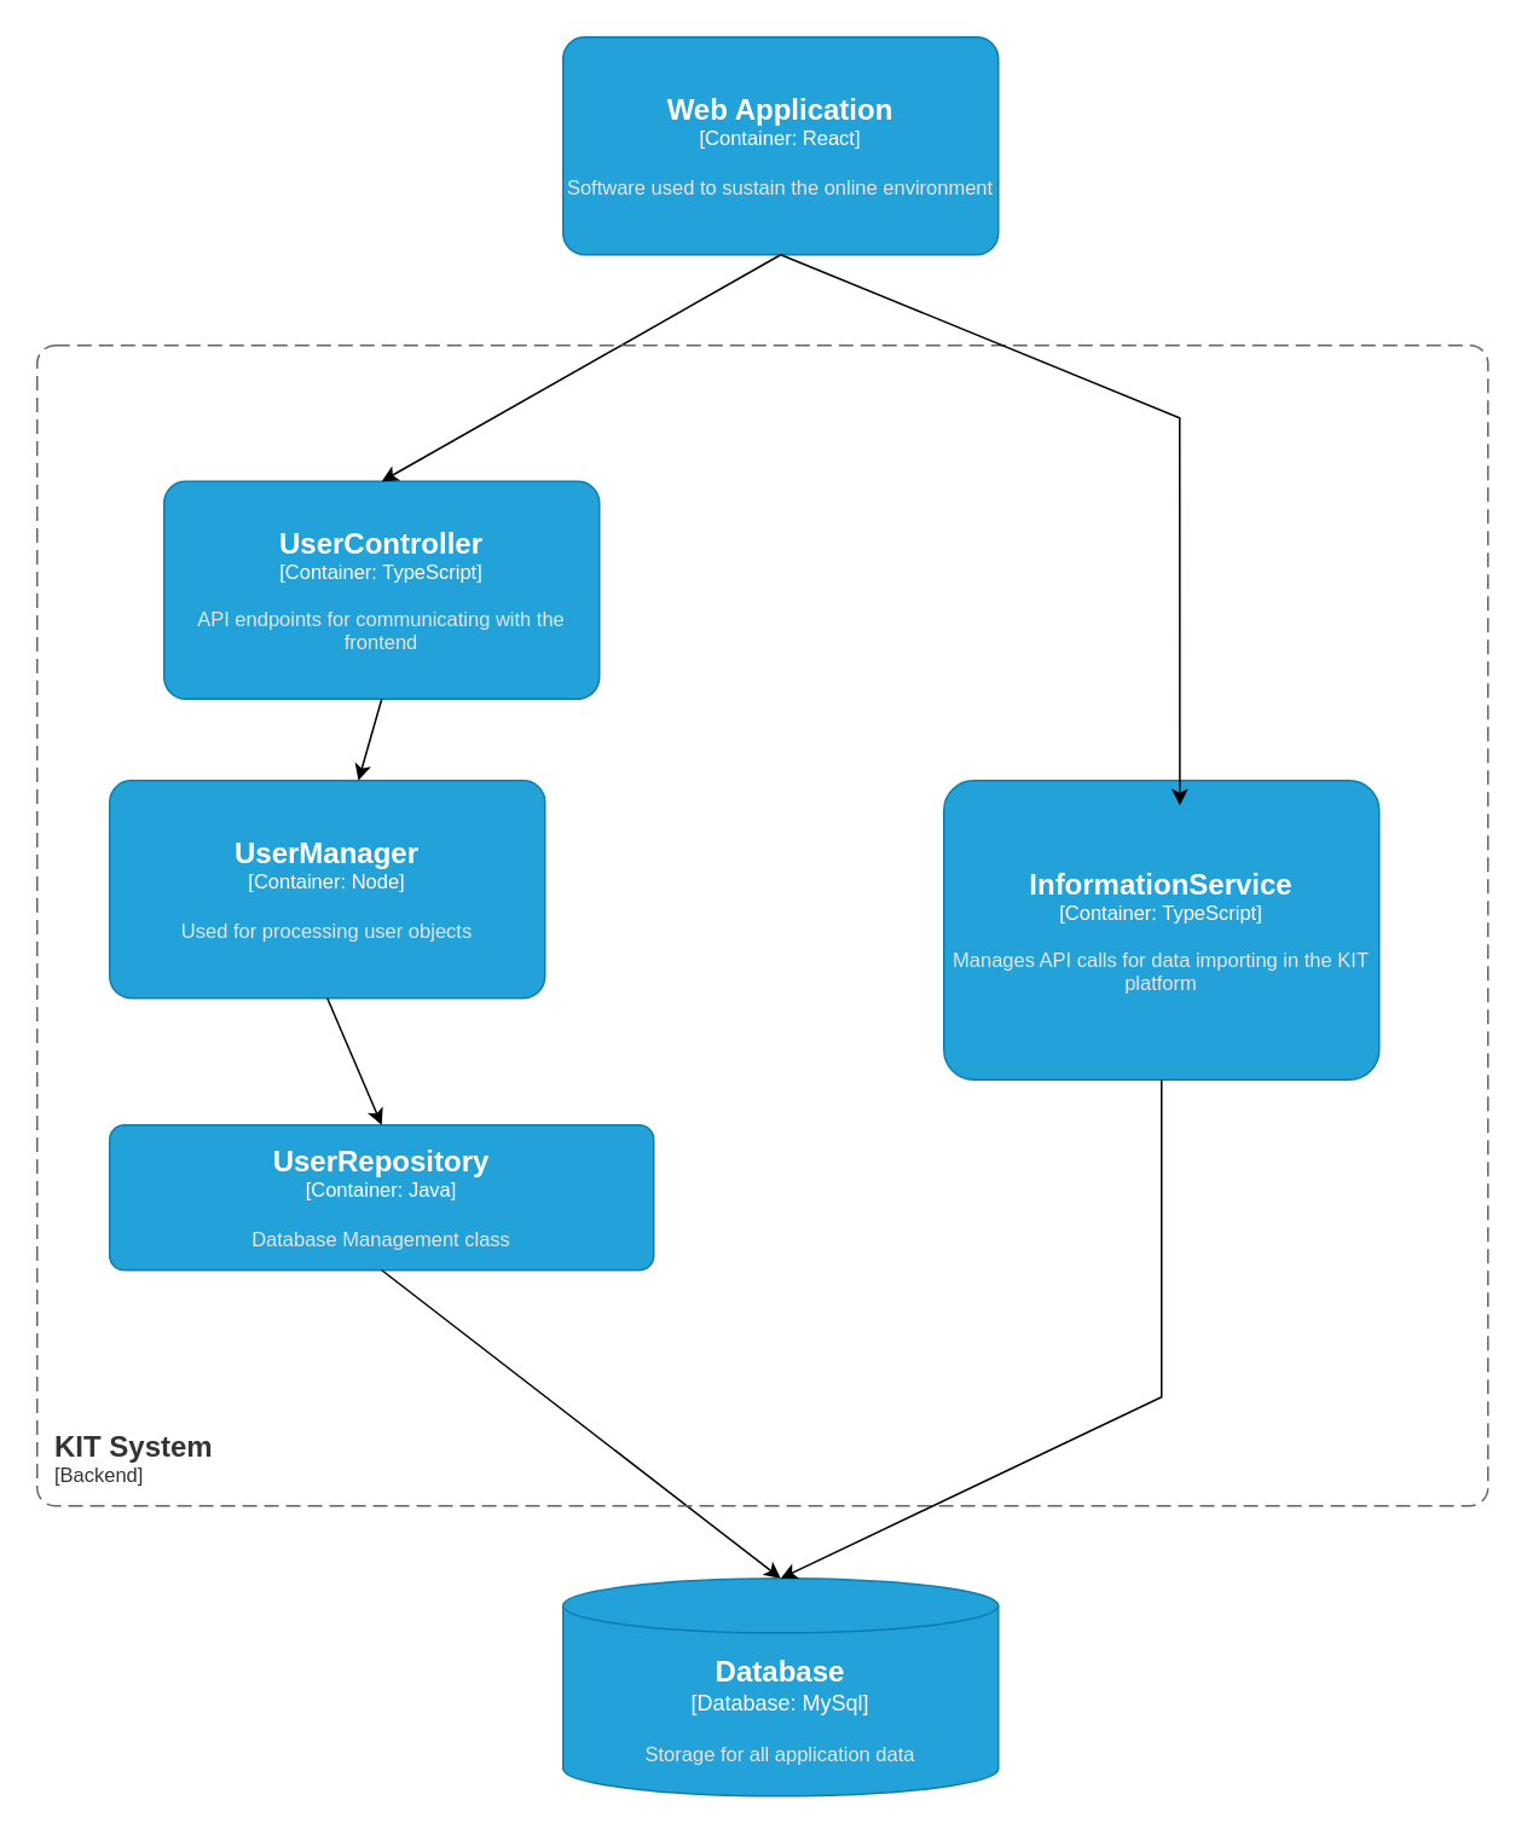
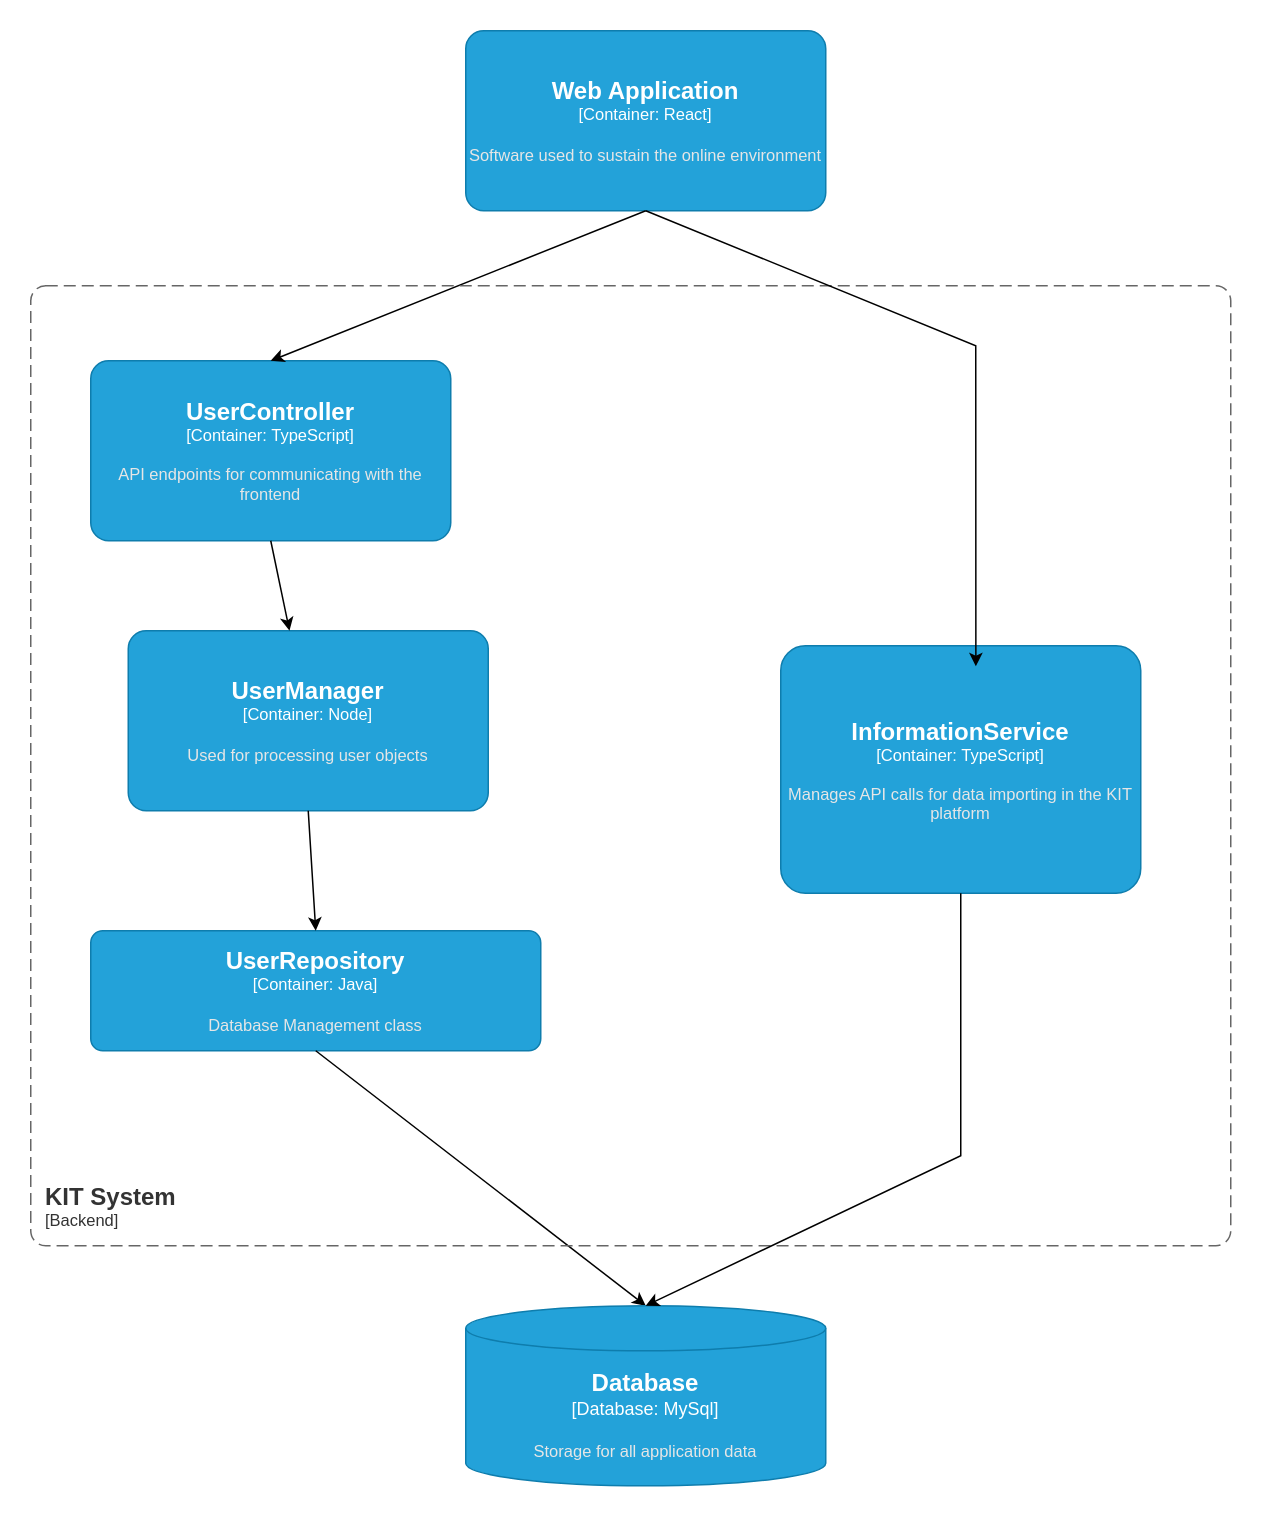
- <mxCell id="3" value="&lt;font style=&quot;font-size: 16px&quot;&gt;&lt;b&gt;UserController&lt;/b&gt;&lt;/font&gt;&lt;div&gt;[Container: TypeScript]&lt;/div&gt;&lt;br&gt;&lt;div&gt;&lt;font style=&quot;font-size: 11px&quot;&gt;&lt;font color=&quot;#E6E6E6&quot;&gt;API endpoints for communicating with the frontend&lt;/font&gt;&lt;/div&gt;" style="rounded=1;whiteSpace=wrap;html=1;fontSize=11;labelBackgroundColor=none;fillColor=#23A2D9;fontColor=#ffffff;align=center;arcSize=10;strokeColor=#0E7DAD;metaEdit=1;resizable=0;points=[[0.25,0,0],[0.5,0,0],[0.75,0,0],[1,0.25,0],[1,0.5,0],[1,0.75,0],[0.75,1,0],[0.5,1,0],[0.25,1,0],[0,0.75,0],[0,0.5,0],[0,0.25,0]];" vertex="1" parent="1"><mxGeometry x="90" y="265" width="240" height="120" as="geometry" /></mxCell>
+ <mxCell id="3" value="&lt;font style=&quot;font-size: 16px&quot;&gt;&lt;b&gt;UserController&lt;/b&gt;&lt;/font&gt;&lt;div&gt;[Container: TypeScript]&lt;/div&gt;&lt;br&gt;&lt;div&gt;&lt;font style=&quot;font-size: 11px&quot;&gt;&lt;font color=&quot;#E6E6E6&quot;&gt;API endpoints for communicating with the frontend&lt;/font&gt;&lt;/div&gt;" style="rounded=1;whiteSpace=wrap;html=1;fontSize=11;labelBackgroundColor=none;fillColor=#23A2D9;fontColor=#ffffff;align=center;arcSize=10;strokeColor=#0E7DAD;metaEdit=1;resizable=0;points=[[0.25,0,0],[0.5,0,0],[0.75,0,0],[1,0.25,0],[1,0.5,0],[1,0.75,0],[0.75,1,0],[0.5,1,0],[0.25,1,0],[0,0.75,0],[0,0.5,0],[0,0.25,0]];" vertex="1" parent="1"><mxGeometry x="60" y="240" width="240" height="120" as="geometry" /></mxCell>
- <mxCell id="4" value="&lt;font style=&quot;font-size: 16px&quot;&gt;&lt;b&gt;UserManager&lt;/b&gt;&lt;/font&gt;&lt;div&gt;[Container: Node]&lt;/div&gt;&lt;br&gt;&lt;div&gt;&lt;font style=&quot;font-size: 11px&quot;&gt;&lt;font color=&quot;#E6E6E6&quot;&gt;Used for processing user objects&lt;/font&gt;&lt;/div&gt;" style="rounded=1;whiteSpace=wrap;html=1;fontSize=11;labelBackgroundColor=none;fillColor=#23A2D9;fontColor=#ffffff;align=center;arcSize=10;strokeColor=#0E7DAD;metaEdit=1;resizable=0;points=[[0.25,0,0],[0.5,0,0],[0.75,0,0],[1,0.25,0],[1,0.5,0],[1,0.75,0],[0.75,1,0],[0.5,1,0],[0.25,1,0],[0,0.75,0],[0,0.5,0],[0,0.25,0]];" vertex="1" parent="1"><mxGeometry x="60" y="430" width="240" height="120" as="geometry" /></mxCell>
+ <mxCell id="4" value="&lt;font style=&quot;font-size: 16px&quot;&gt;&lt;b&gt;UserManager&lt;/b&gt;&lt;/font&gt;&lt;div&gt;[Container: Node]&lt;/div&gt;&lt;br&gt;&lt;div&gt;&lt;font style=&quot;font-size: 11px&quot;&gt;&lt;font color=&quot;#E6E6E6&quot;&gt;Used for processing user objects&lt;/font&gt;&lt;/div&gt;" style="rounded=1;whiteSpace=wrap;html=1;fontSize=11;labelBackgroundColor=none;fillColor=#23A2D9;fontColor=#ffffff;align=center;arcSize=10;strokeColor=#0E7DAD;metaEdit=1;resizable=0;points=[[0.25,0,0],[0.5,0,0],[0.75,0,0],[1,0.25,0],[1,0.5,0],[1,0.75,0],[0.75,1,0],[0.5,1,0],[0.25,1,0],[0,0.75,0],[0,0.5,0],[0,0.25,0]];" vertex="1" parent="1"><mxGeometry x="85" y="420" width="240" height="120" as="geometry" /></mxCell>
